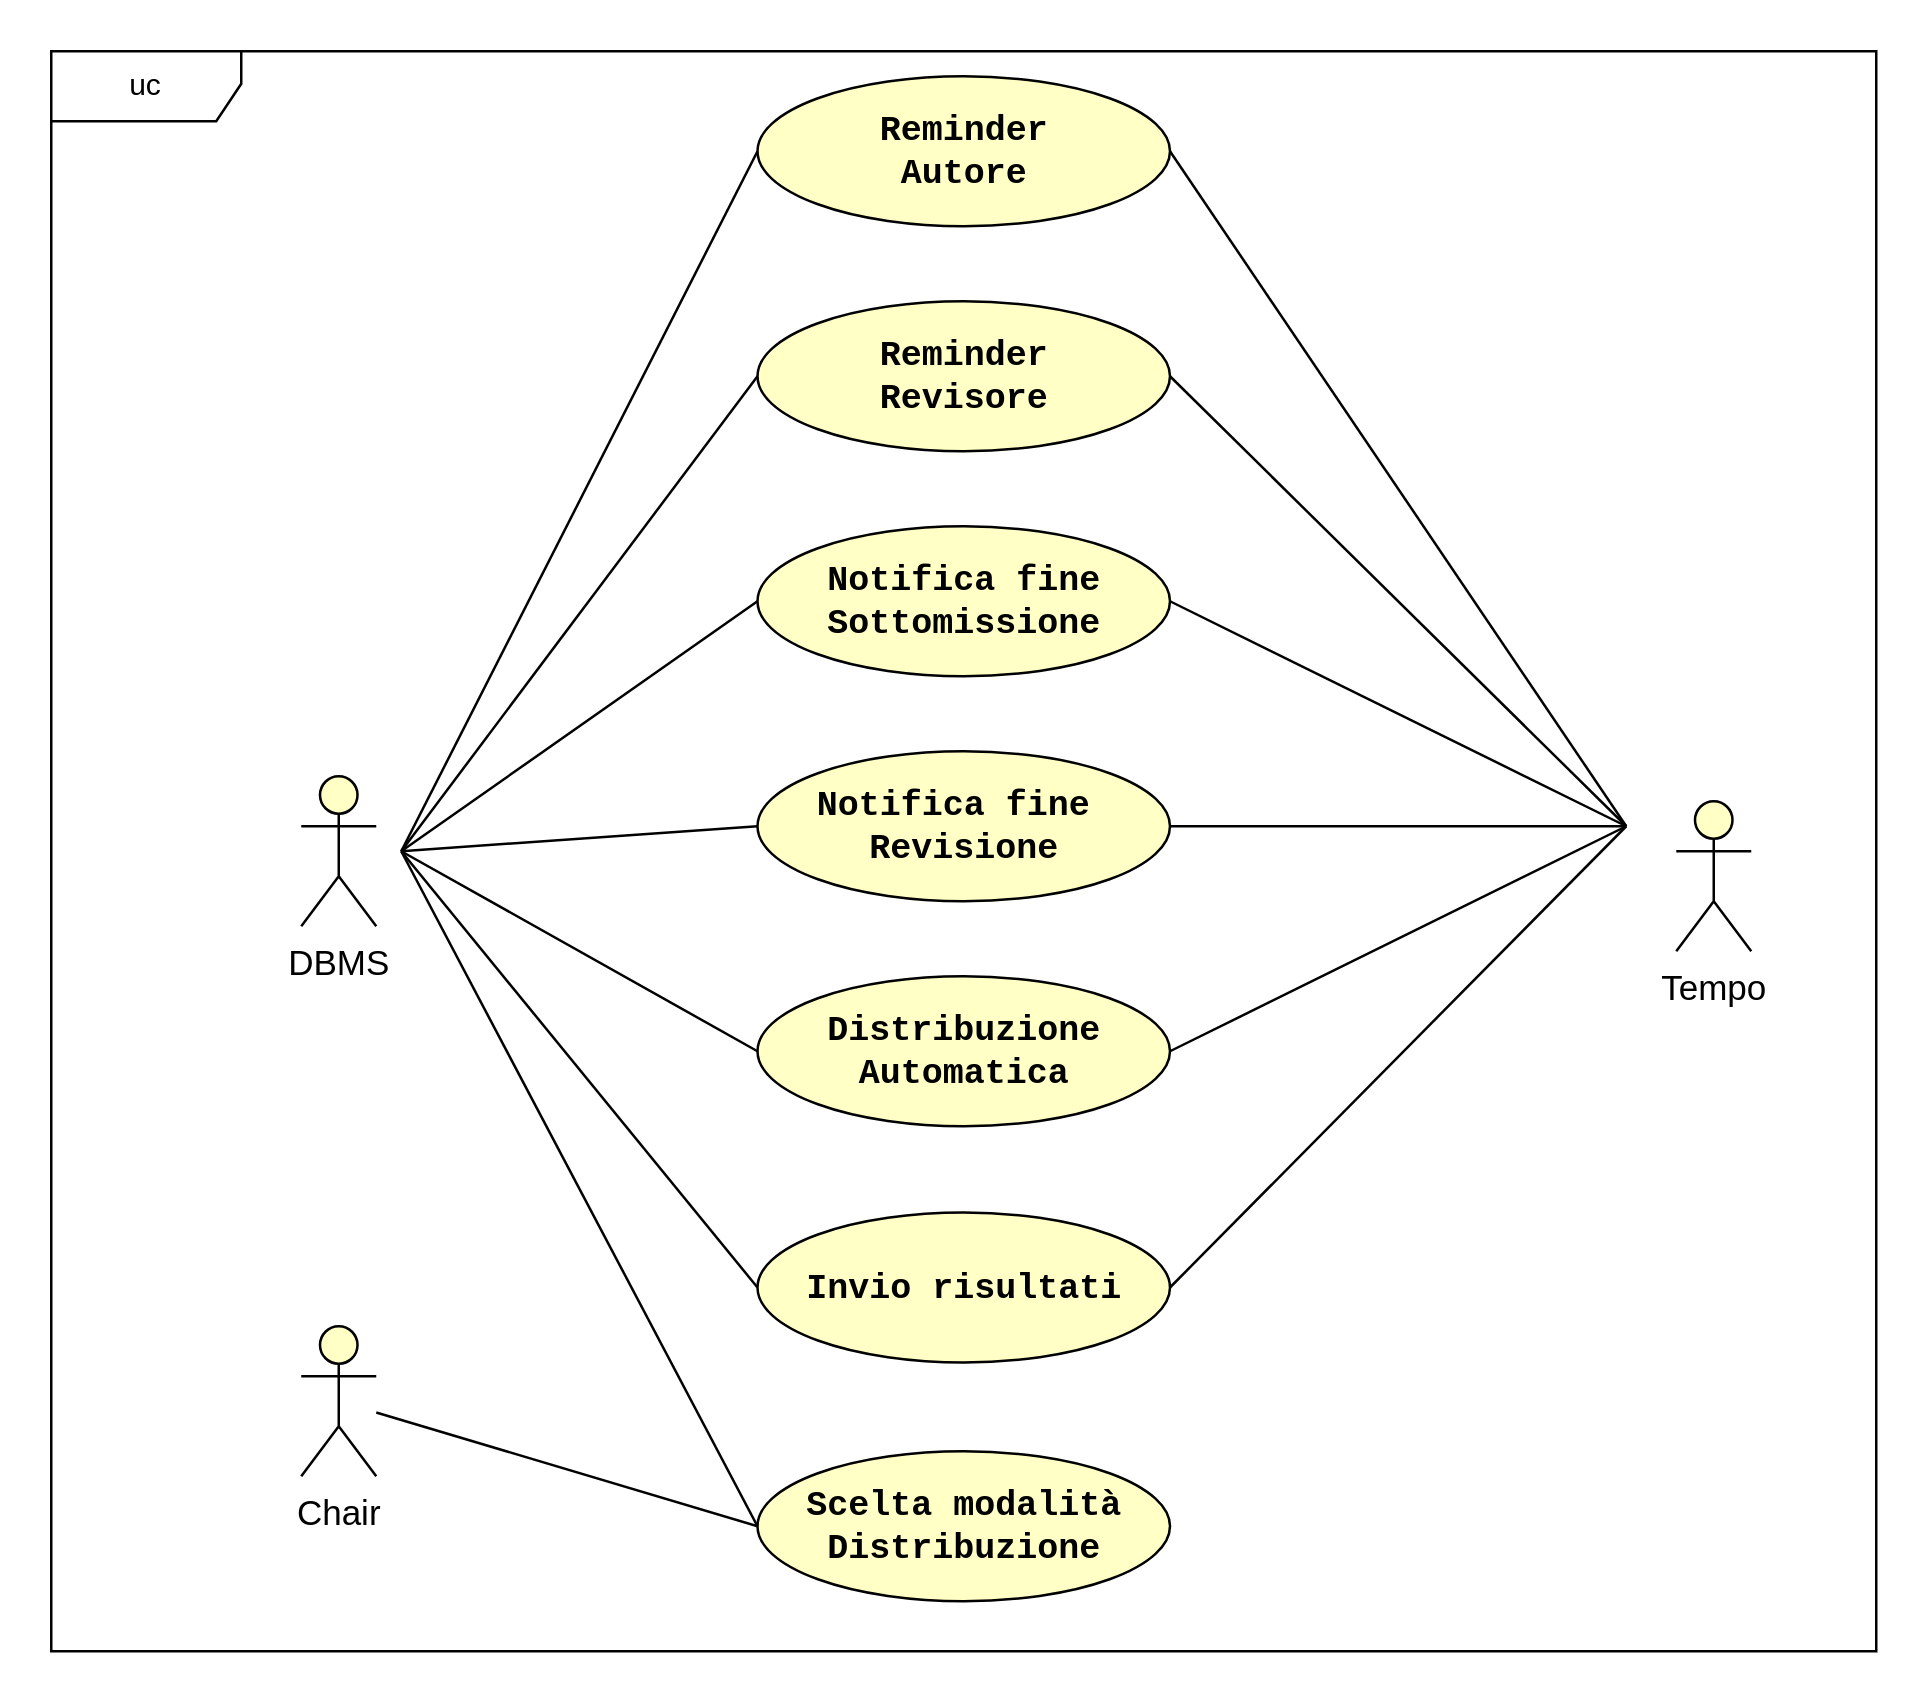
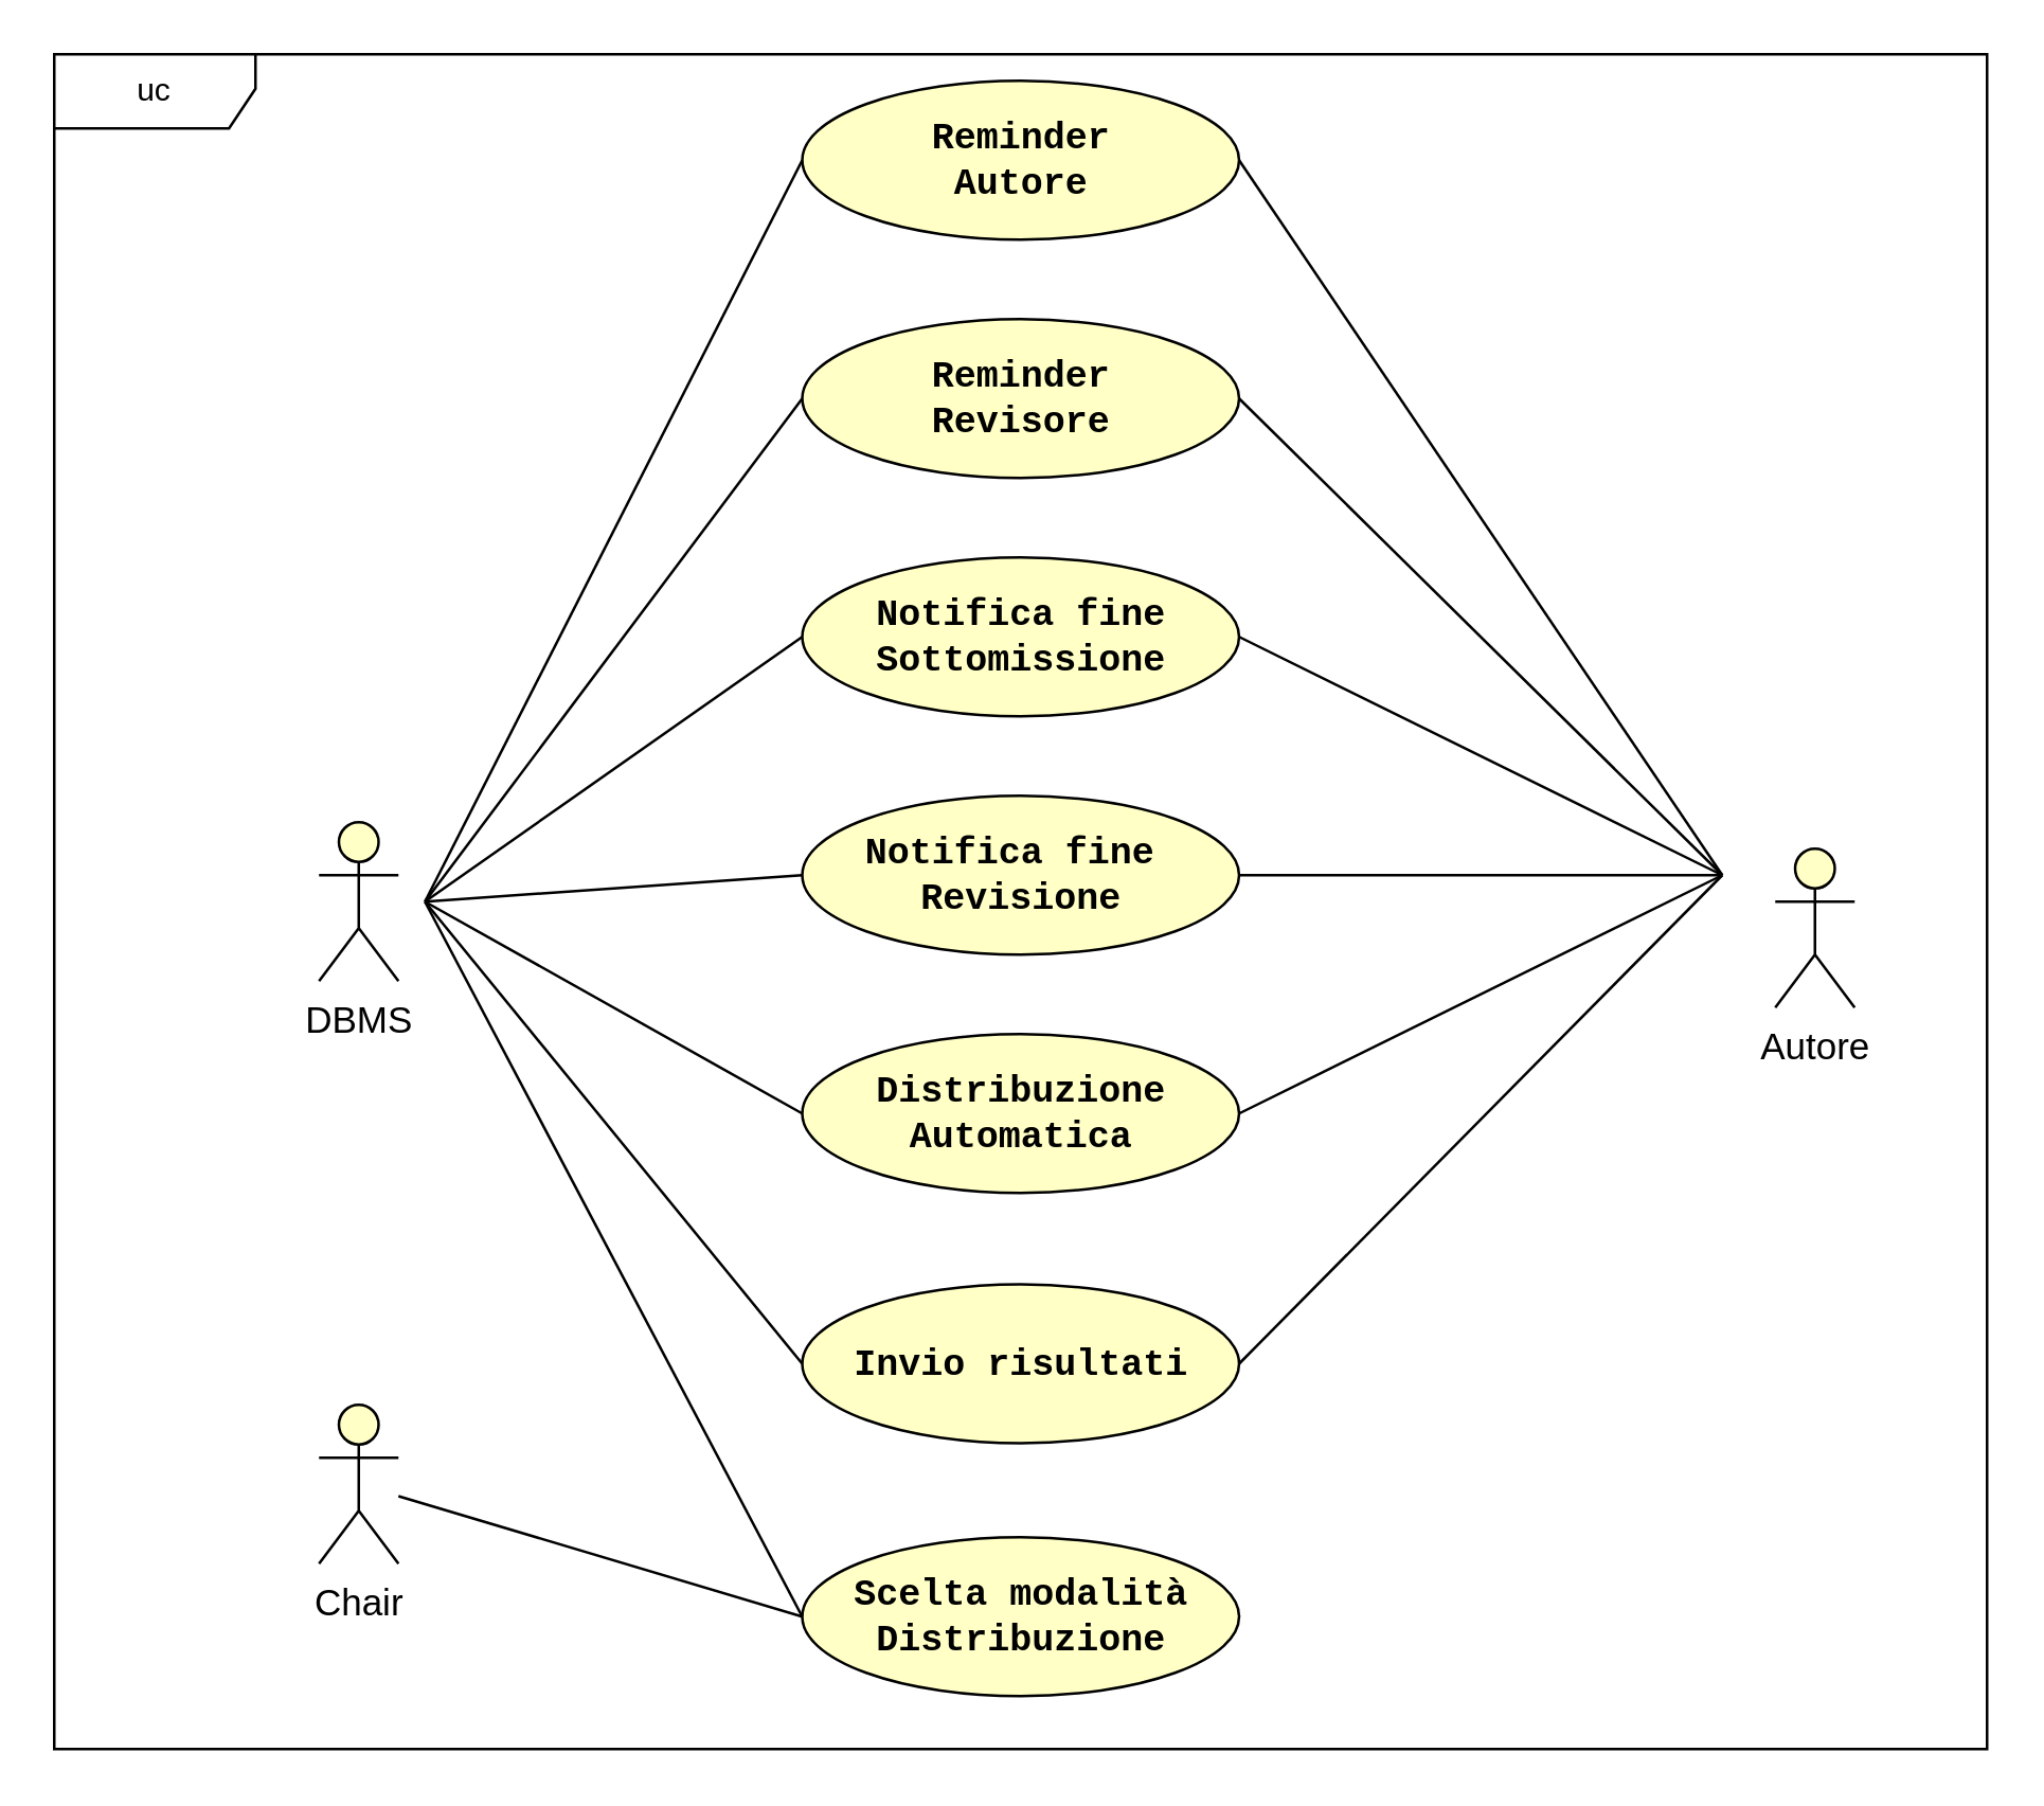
- <mxCell id="19" value="&lt;font style=&quot;color: light-dark(rgb(0, 0, 0), rgb(0, 0, 0)); font-size: 14px;&quot;&gt;Tempo&lt;/font&gt;" style="shape=umlActor;verticalLabelPosition=bottom;verticalAlign=top;html=1;outlineConnect=0;strokeColor=light-dark(#000000,#000000);fillColor=light-dark(#FFFFC6,#FDF89C);" parent="1" vertex="1"><mxGeometry x="670" y="320" width="30" height="60" as="geometry" /></mxCell>
+ <mxCell id="19" value="&lt;font style=&quot;color: light-dark(rgb(0, 0, 0), rgb(0, 0, 0)); font-size: 14px;&quot;&gt;Autore&lt;/font&gt;" style="shape=umlActor;verticalLabelPosition=bottom;verticalAlign=top;html=1;outlineConnect=0;strokeColor=light-dark(#000000,#000000);fillColor=light-dark(#FFFFC6,#FDF89C);" parent="1" vertex="1"><mxGeometry x="670" y="320" width="30" height="60" as="geometry" /></mxCell>
